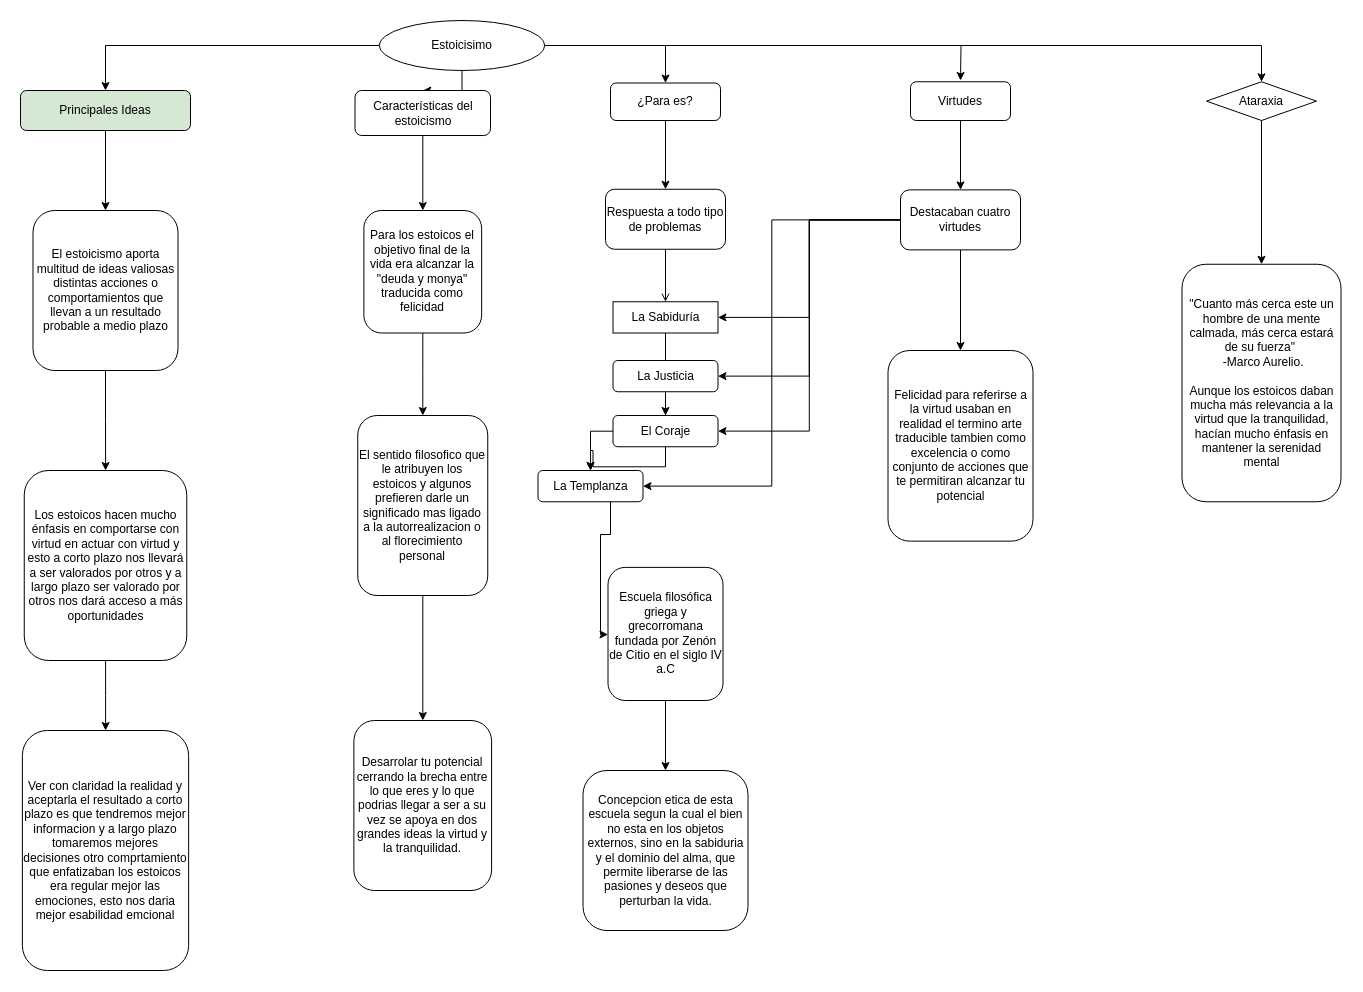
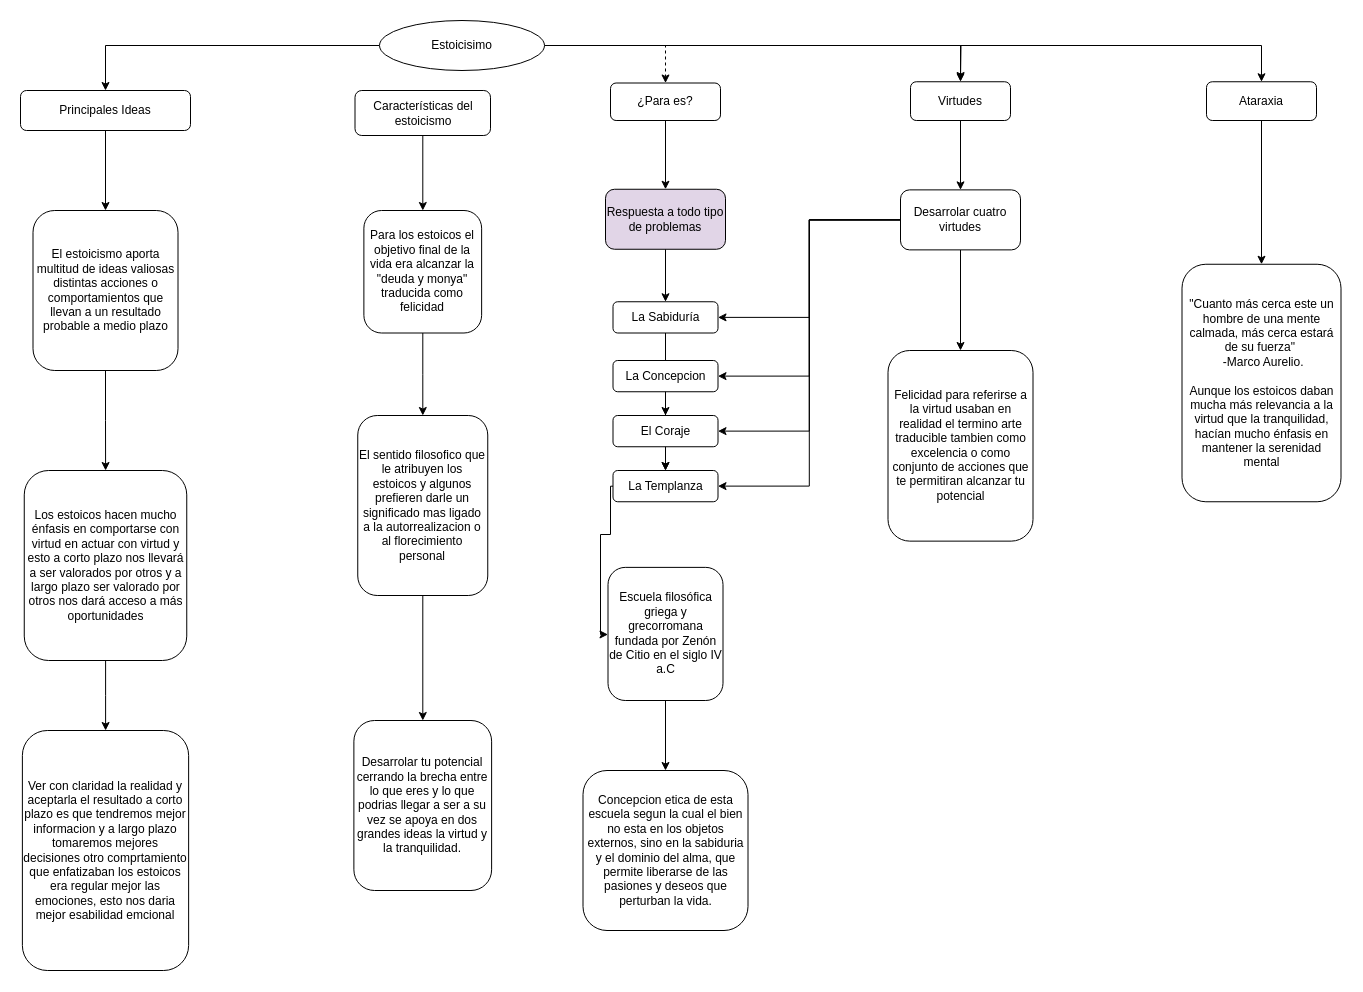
- <mxCell id="4" value="" style="edgeStyle=orthogonalEdgeStyle;rounded=0;orthogonalLoop=1;jettySize=auto;html=1;" edge="1" parent="1" source="7" target="23"><mxGeometry relative="1" as="geometry" /></mxCell>
+ <mxCell id="4" value="" style="edgeStyle=orthogonalEdgeStyle;rounded=0;orthogonalLoop=1;jettySize=auto;html=1;dashed=1;" edge="1" parent="1" source="7" target="23"><mxGeometry relative="1" as="geometry" /></mxCell>
- <mxCell id="3" value="" style="edgeStyle=orthogonalEdgeStyle;rounded=0;orthogonalLoop=1;jettySize=auto;html=1;" edge="1" parent="1" source="7" target="16"><mxGeometry relative="1" as="geometry" /></mxCell>
+ <mxCell id="3" value="" style="edgeStyle=orthogonalEdgeStyle;rounded=0;orthogonalLoop=1;jettySize=auto;html=1;" edge="1" parent="1" source="7" target="38"><mxGeometry relative="1" as="geometry" /></mxCell>
- <mxCell id="40" value="Ataraxia" style="rhombus;whiteSpace=wrap;html=1;" vertex="1" parent="1"><mxGeometry x="1206" y="81.25" width="110" height="38.75" as="geometry" /></mxCell>
+ <mxCell id="40" value="Ataraxia" style="rounded=1;whiteSpace=wrap;html=1;" vertex="1" parent="1"><mxGeometry x="1206" y="81.25" width="110" height="38.75" as="geometry" /></mxCell>
- <mxCell id="9" value="Principales Ideas" style="rounded=1;whiteSpace=wrap;html=1;fillColor=#d5e8d4;" vertex="1" parent="1"><mxGeometry y="90" width="170" height="40" as="geometry" x="20" /></mxCell>
+ <mxCell id="9" value="Principales Ideas" style="rounded=1;whiteSpace=wrap;html=1;" vertex="1" parent="1"><mxGeometry y="90" width="170" height="40" as="geometry" x="20" /></mxCell>
- <mxCell id="25" value="Respuesta a todo tipo de problemas" style="rounded=1;whiteSpace=wrap;html=1;" vertex="1" parent="1"><mxGeometry x="605" y="188.75" width="120" height="60" as="geometry" /></mxCell>
+ <mxCell id="25" value="Respuesta a todo tipo de problemas" style="rounded=1;whiteSpace=wrap;html=1;fillColor=#e1d5e7;" vertex="1" parent="1"><mxGeometry x="605" y="188.75" width="120" height="60" as="geometry" /></mxCell>
- <mxCell id="46" value="Destacaban cuatro virtudes" style="whiteSpace=wrap;html=1;rounded=1;" vertex="1" parent="1"><mxGeometry x="900" y="189.375" width="120" height="60" as="geometry" /></mxCell>
+ <mxCell id="46" value="Desarrolar cuatro virtudes" style="whiteSpace=wrap;html=1;rounded=1;" vertex="1" parent="1"><mxGeometry x="900" y="189.375" width="120" height="60" as="geometry" /></mxCell>
- <mxCell id="24" value="" style="edgeStyle=orthogonalEdgeStyle;rounded=0;orthogonalLoop=1;jettySize=auto;html=1;endArrow=open;" edge="1" parent="1" source="25" target="27"><mxGeometry relative="1" as="geometry" /></mxCell>
+ <mxCell id="24" value="" style="edgeStyle=orthogonalEdgeStyle;rounded=0;orthogonalLoop=1;jettySize=auto;html=1;" edge="1" parent="1" source="25" target="27"><mxGeometry relative="1" as="geometry" /></mxCell>
- <mxCell id="27" value="La Sabiduría" style="whiteSpace=wrap;html=1;rounded=0;" vertex="1" parent="1"><mxGeometry x="612.5" y="301.25" width="105" height="31.25" as="geometry" /></mxCell>
+ <mxCell id="27" value="La Sabiduría" style="whiteSpace=wrap;html=1;rounded=1;" vertex="1" parent="1"><mxGeometry x="612.5" y="301.25" width="105" height="31.25" as="geometry" /></mxCell>
- <mxCell id="29" value="La Justicia" style="whiteSpace=wrap;html=1;rounded=1;" vertex="1" parent="1"><mxGeometry x="612.5" y="360" width="105" height="31.25" as="geometry" /></mxCell>
+ <mxCell id="29" value="La Concepcion" style="whiteSpace=wrap;html=1;rounded=1;" vertex="1" parent="1"><mxGeometry x="612.5" y="360" width="105" height="31.25" as="geometry" /></mxCell>
- <mxCell id="33" value="La Templanza" style="whiteSpace=wrap;html=1;rounded=1;" vertex="1" parent="1"><mxGeometry x="537.5" y="470" width="105" height="31.25" as="geometry" /></mxCell>
+ <mxCell id="33" value="La Templanza" style="whiteSpace=wrap;html=1;rounded=1;" vertex="1" parent="1"><mxGeometry x="612.5" y="470" width="105" height="31.25" as="geometry" /></mxCell>
